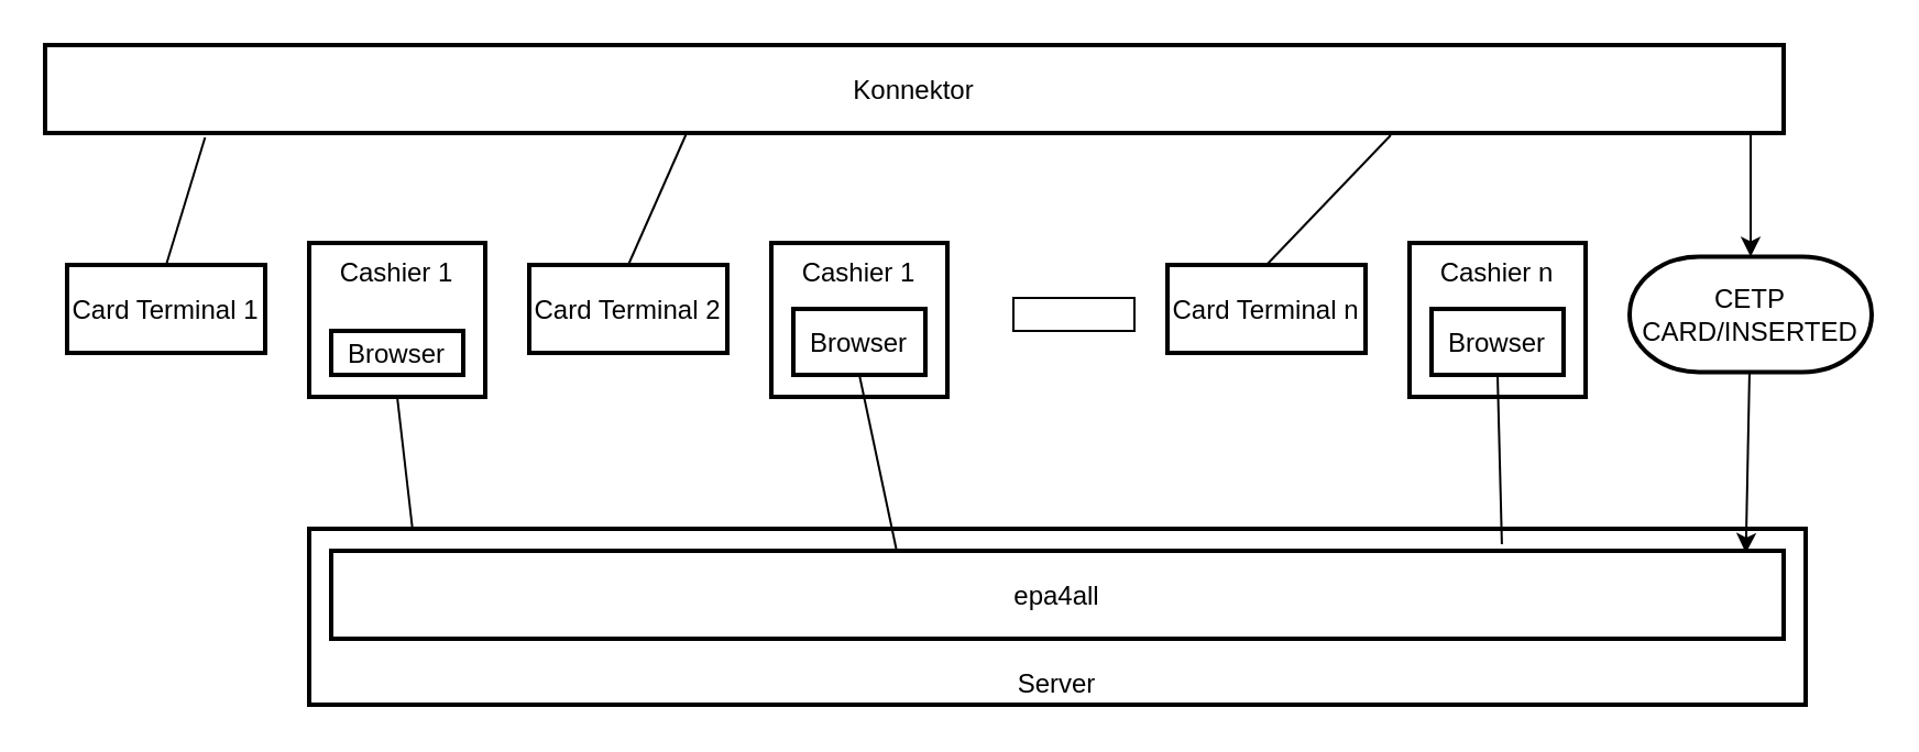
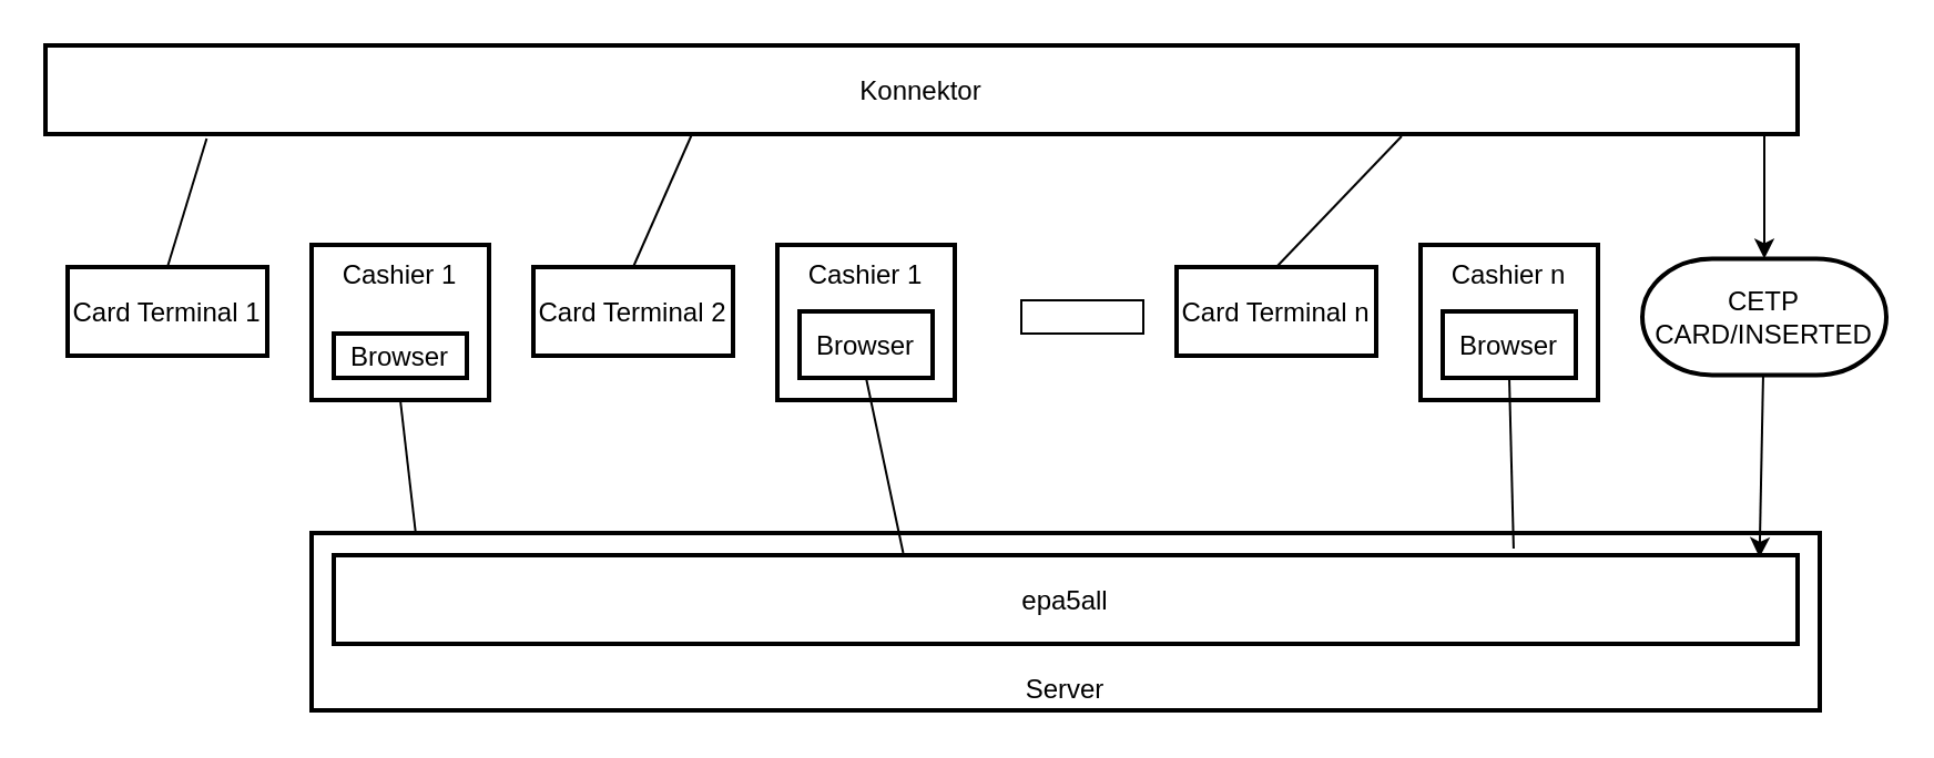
- <mxCell id="3" value="epa4all" style="shape=agent;offsetSize=8;strokeWidth=2;" vertex="1" parent="1"><mxGeometry x="150" y="250" width="660" height="40" as="geometry" /></mxCell>
+ <mxCell id="3" value="epa5all" style="shape=agent;offsetSize=8;strokeWidth=2;" vertex="1" parent="1"><mxGeometry x="150" y="250" width="660" height="40" as="geometry" /></mxCell>
